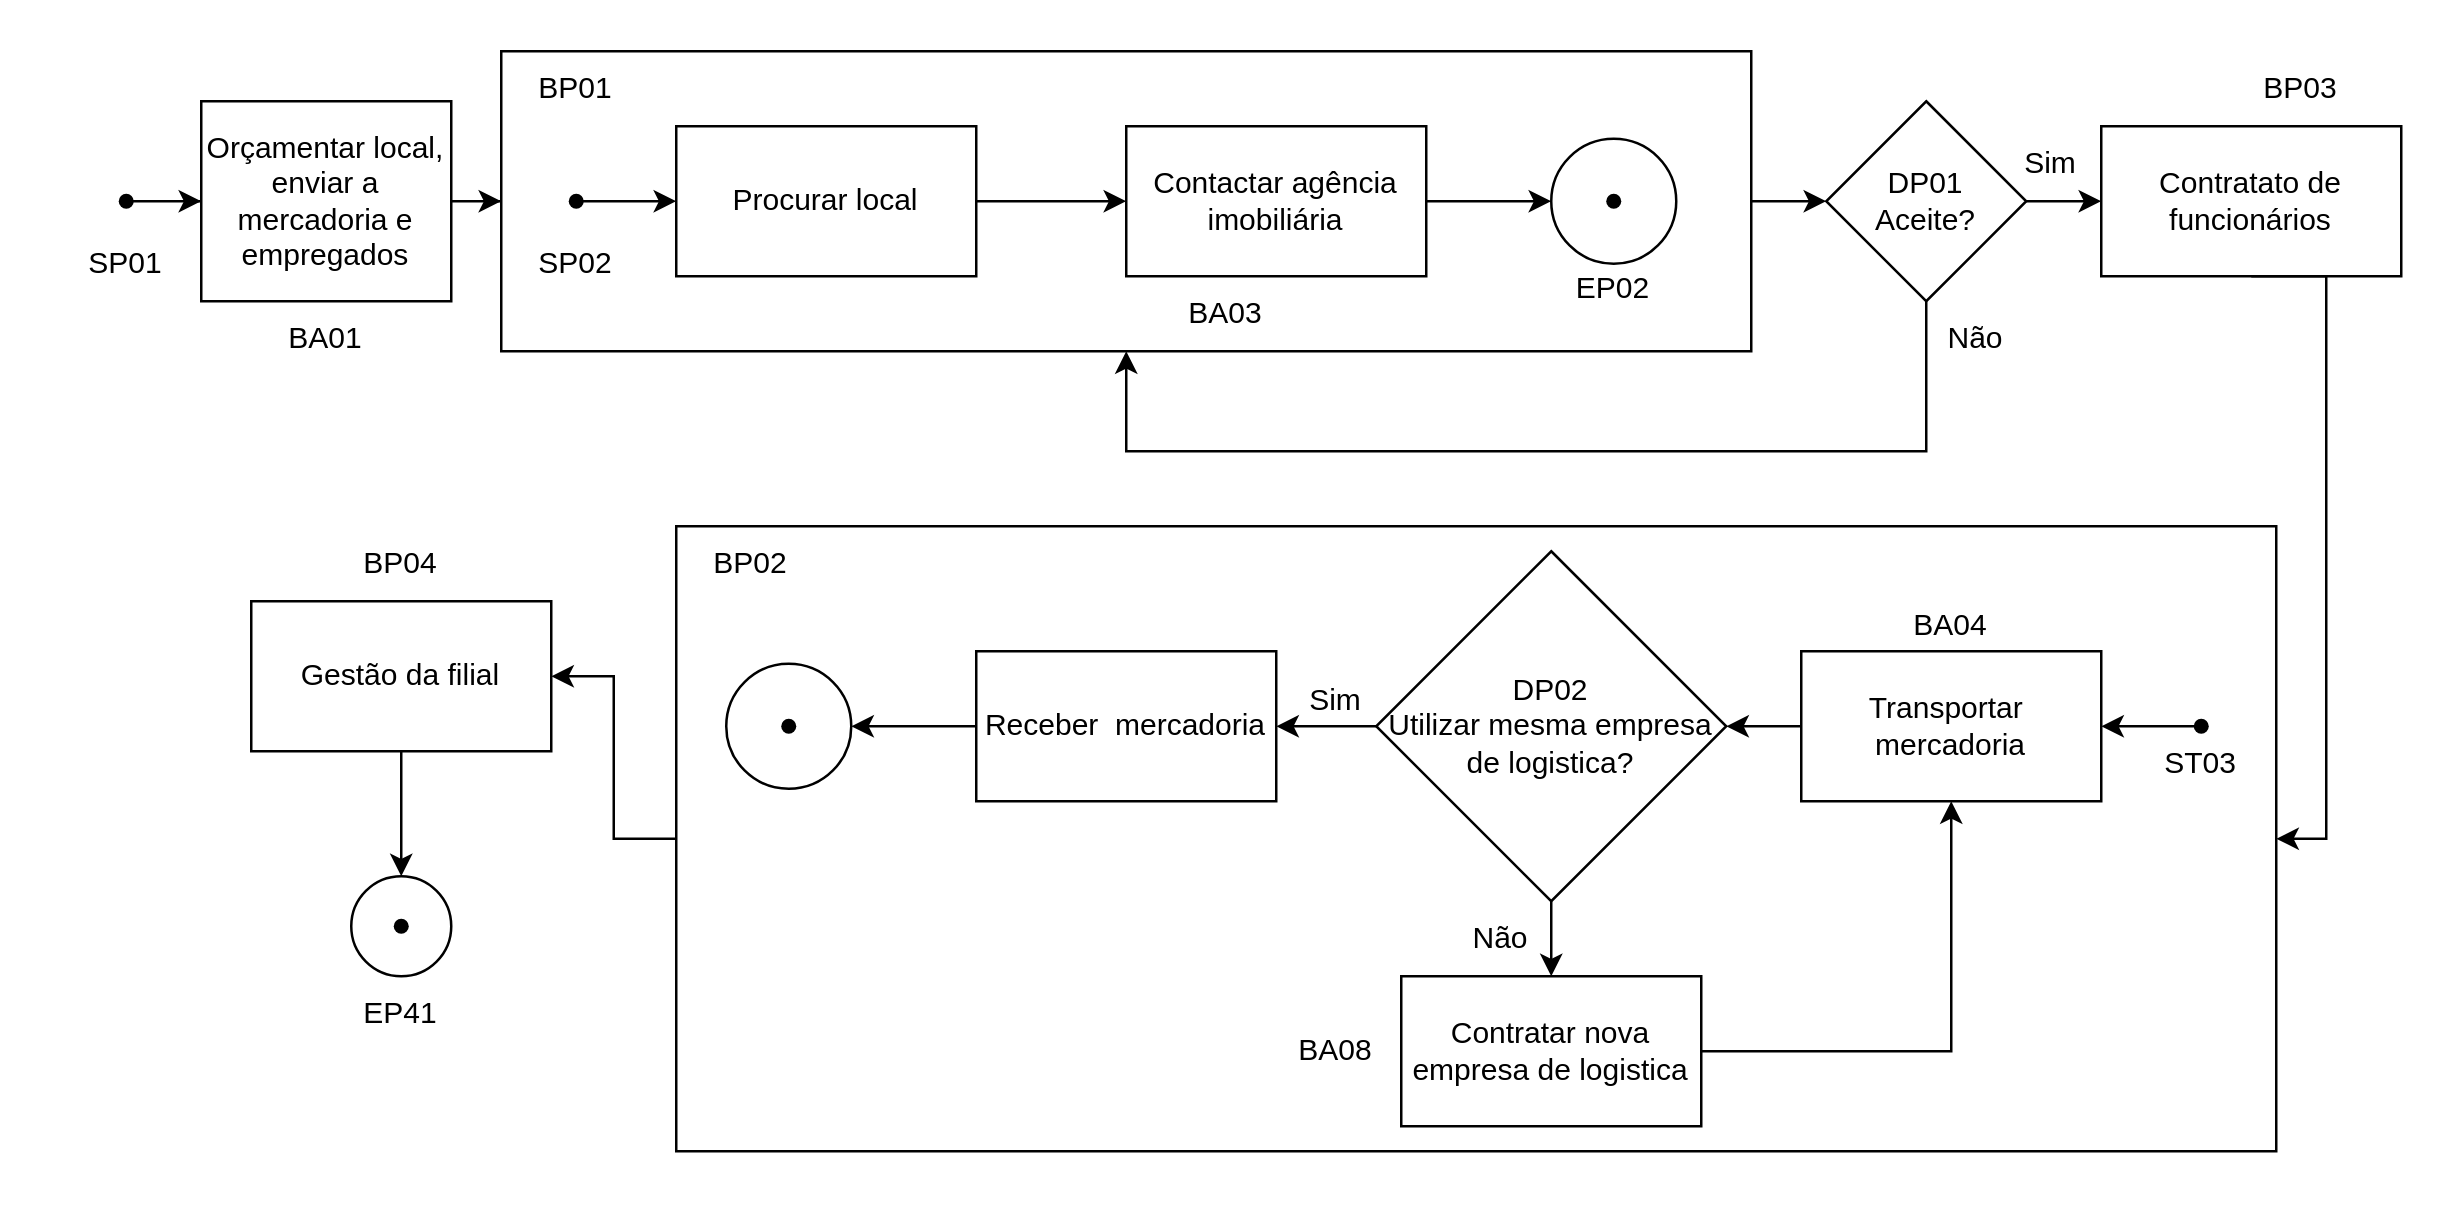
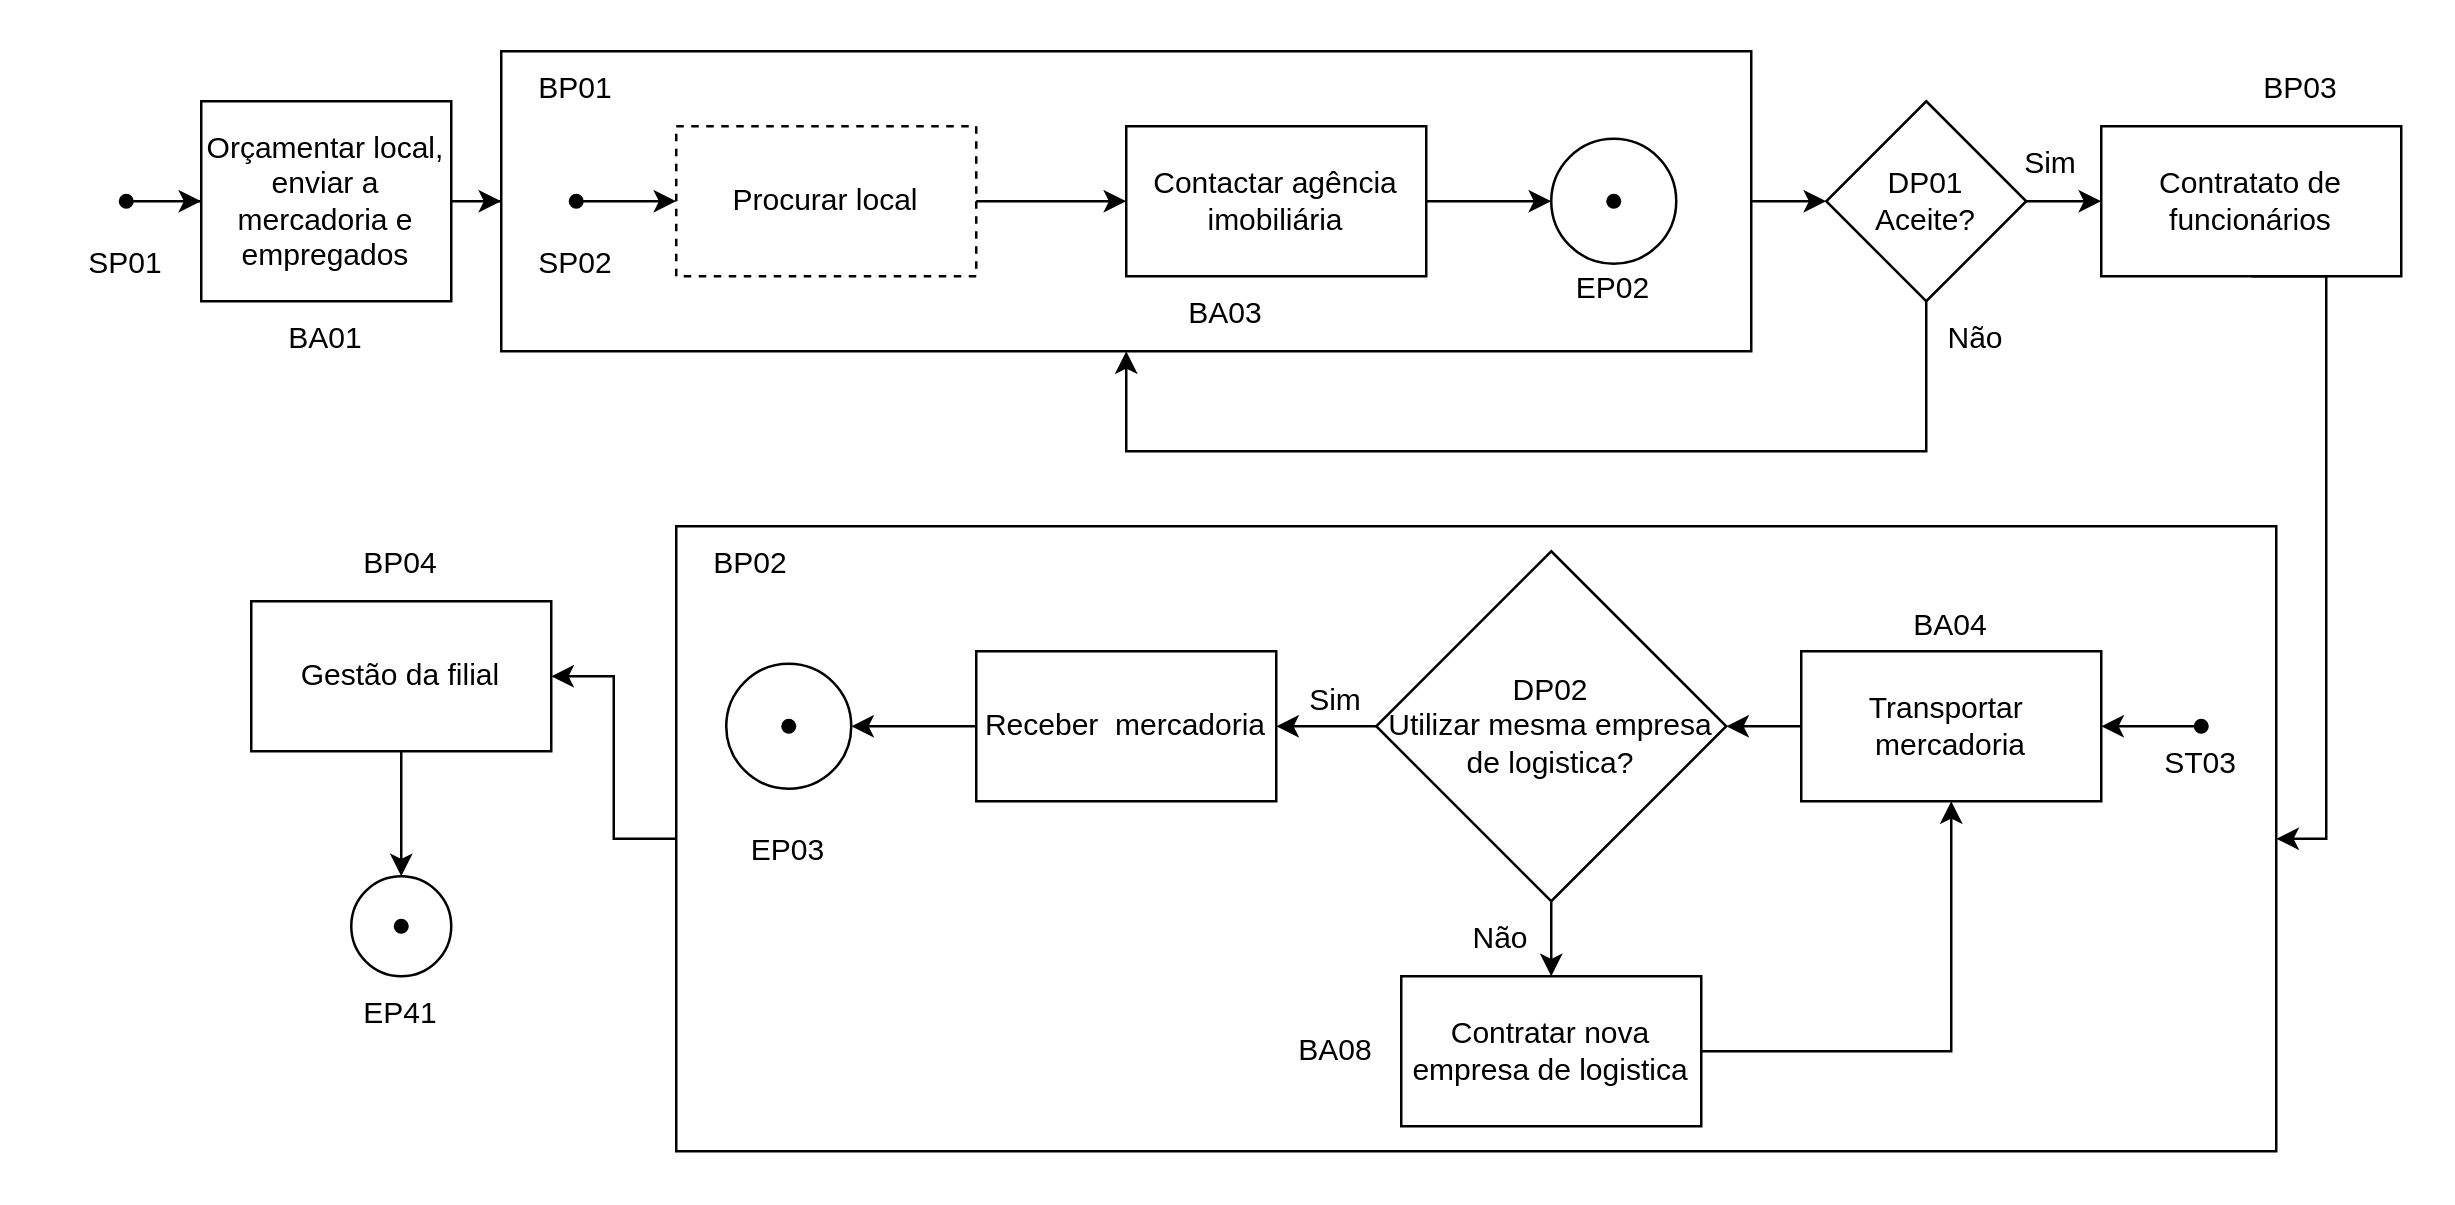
- <mxCell id="39" value="Procurar local" style="whiteSpace=wrap;html=1;fillColor=none;sketch=0;pointerEvents=1;resizable=0;" parent="1" vertex="1"><mxGeometry x="270" y="50" width="120" height="60" as="geometry" /></mxCell>
+ <mxCell id="39" value="Procurar local" style="whiteSpace=wrap;html=1;fillColor=none;sketch=0;pointerEvents=1;resizable=0;dashed=1;" parent="1" vertex="1"><mxGeometry x="270" y="50" width="120" height="60" as="geometry" /></mxCell>
+ <mxCell id="48" value="EP03" style="text;html=1;whiteSpace=wrap;strokeColor=none;fillColor=none;align=center;verticalAlign=middle;rounded=0;" parent="1" vertex="1"><mxGeometry x="285" y="325" width="60" height="30" as="geometry" /></mxCell>
